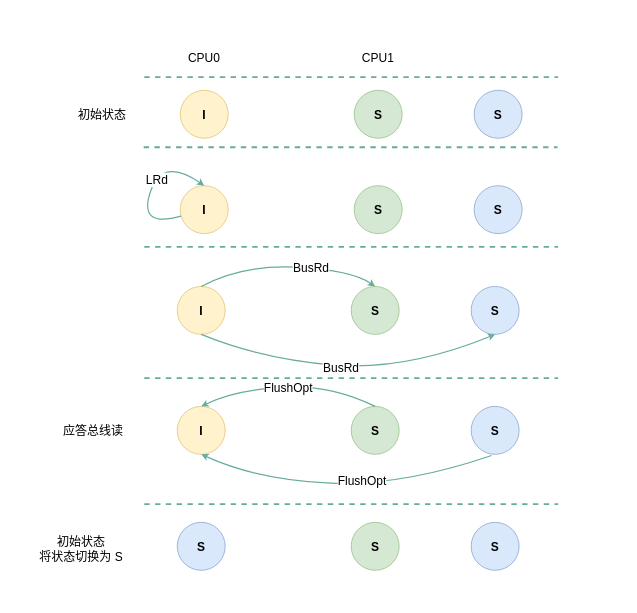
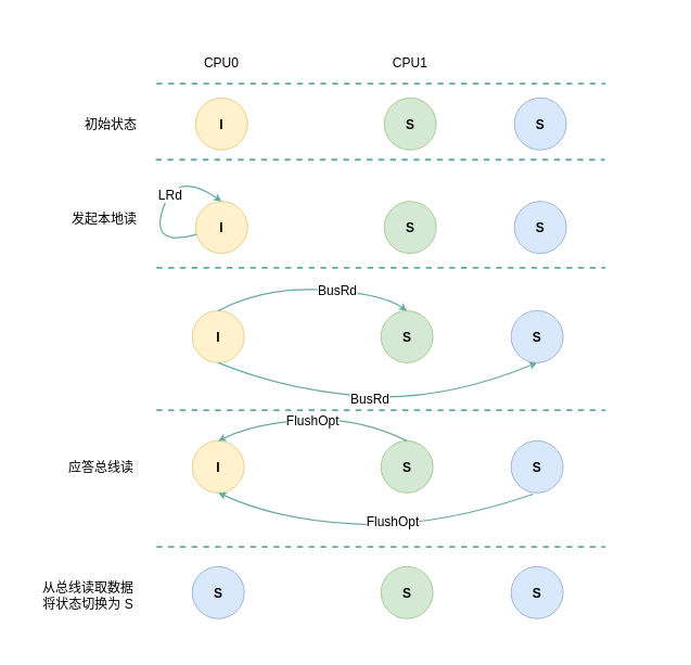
+ <mxCell id="35" value="发起本地读" style="text;html=1;strokeColor=none;fillColor=none;align=center;verticalAlign=middle;whiteSpace=wrap;rounded=0;fontSize=20;" parent="1" vertex="1"><mxGeometry x="100" y="320" width="120" height="30" as="geometry" /></mxCell>
- <mxCell id="37" value="初始状态&lt;br&gt;将状态切换为 S" style="text;html=1;strokeColor=none;fillColor=none;align=center;verticalAlign=middle;whiteSpace=wrap;rounded=0;fontSize=20;" parent="1" vertex="1"><mxGeometry x="60" y="882.32" width="150" height="64.68" as="geometry" /></mxCell>
+ <mxCell id="37" value="从总线读取数据&lt;br&gt;将状态切换为 S" style="text;html=1;strokeColor=none;fillColor=none;align=center;verticalAlign=middle;whiteSpace=wrap;rounded=0;fontSize=20;" parent="1" vertex="1"><mxGeometry x="60" y="882.32" width="150" height="64.68" as="geometry" /></mxCell>
